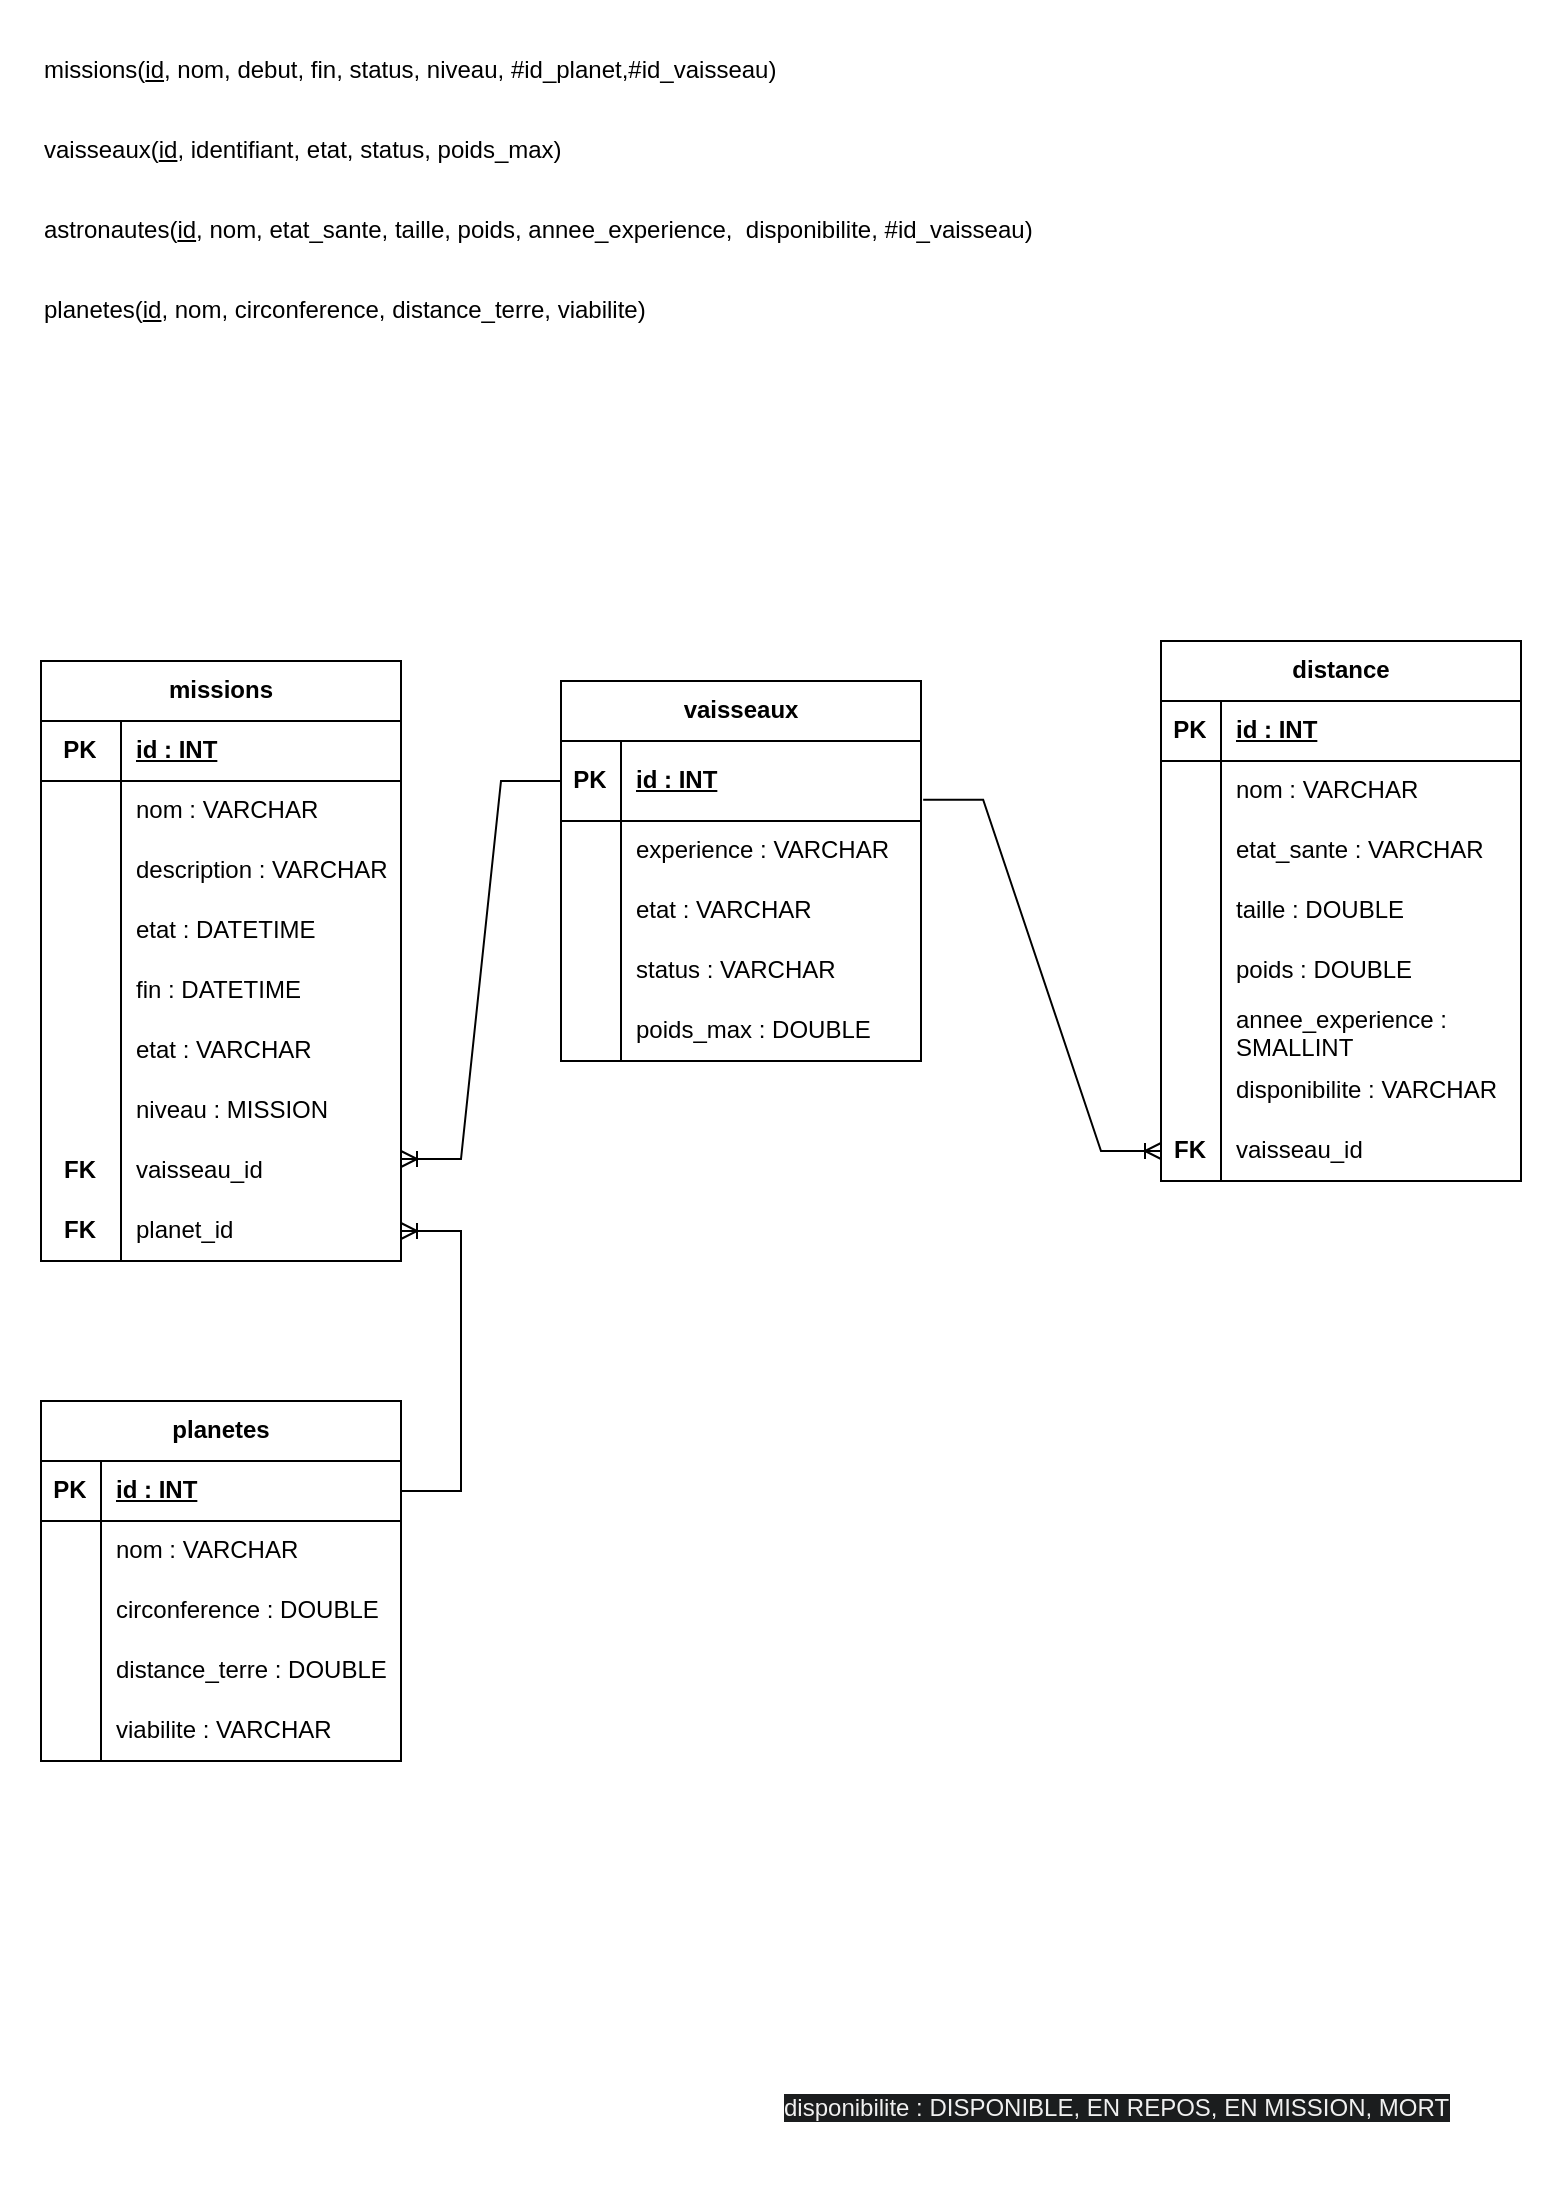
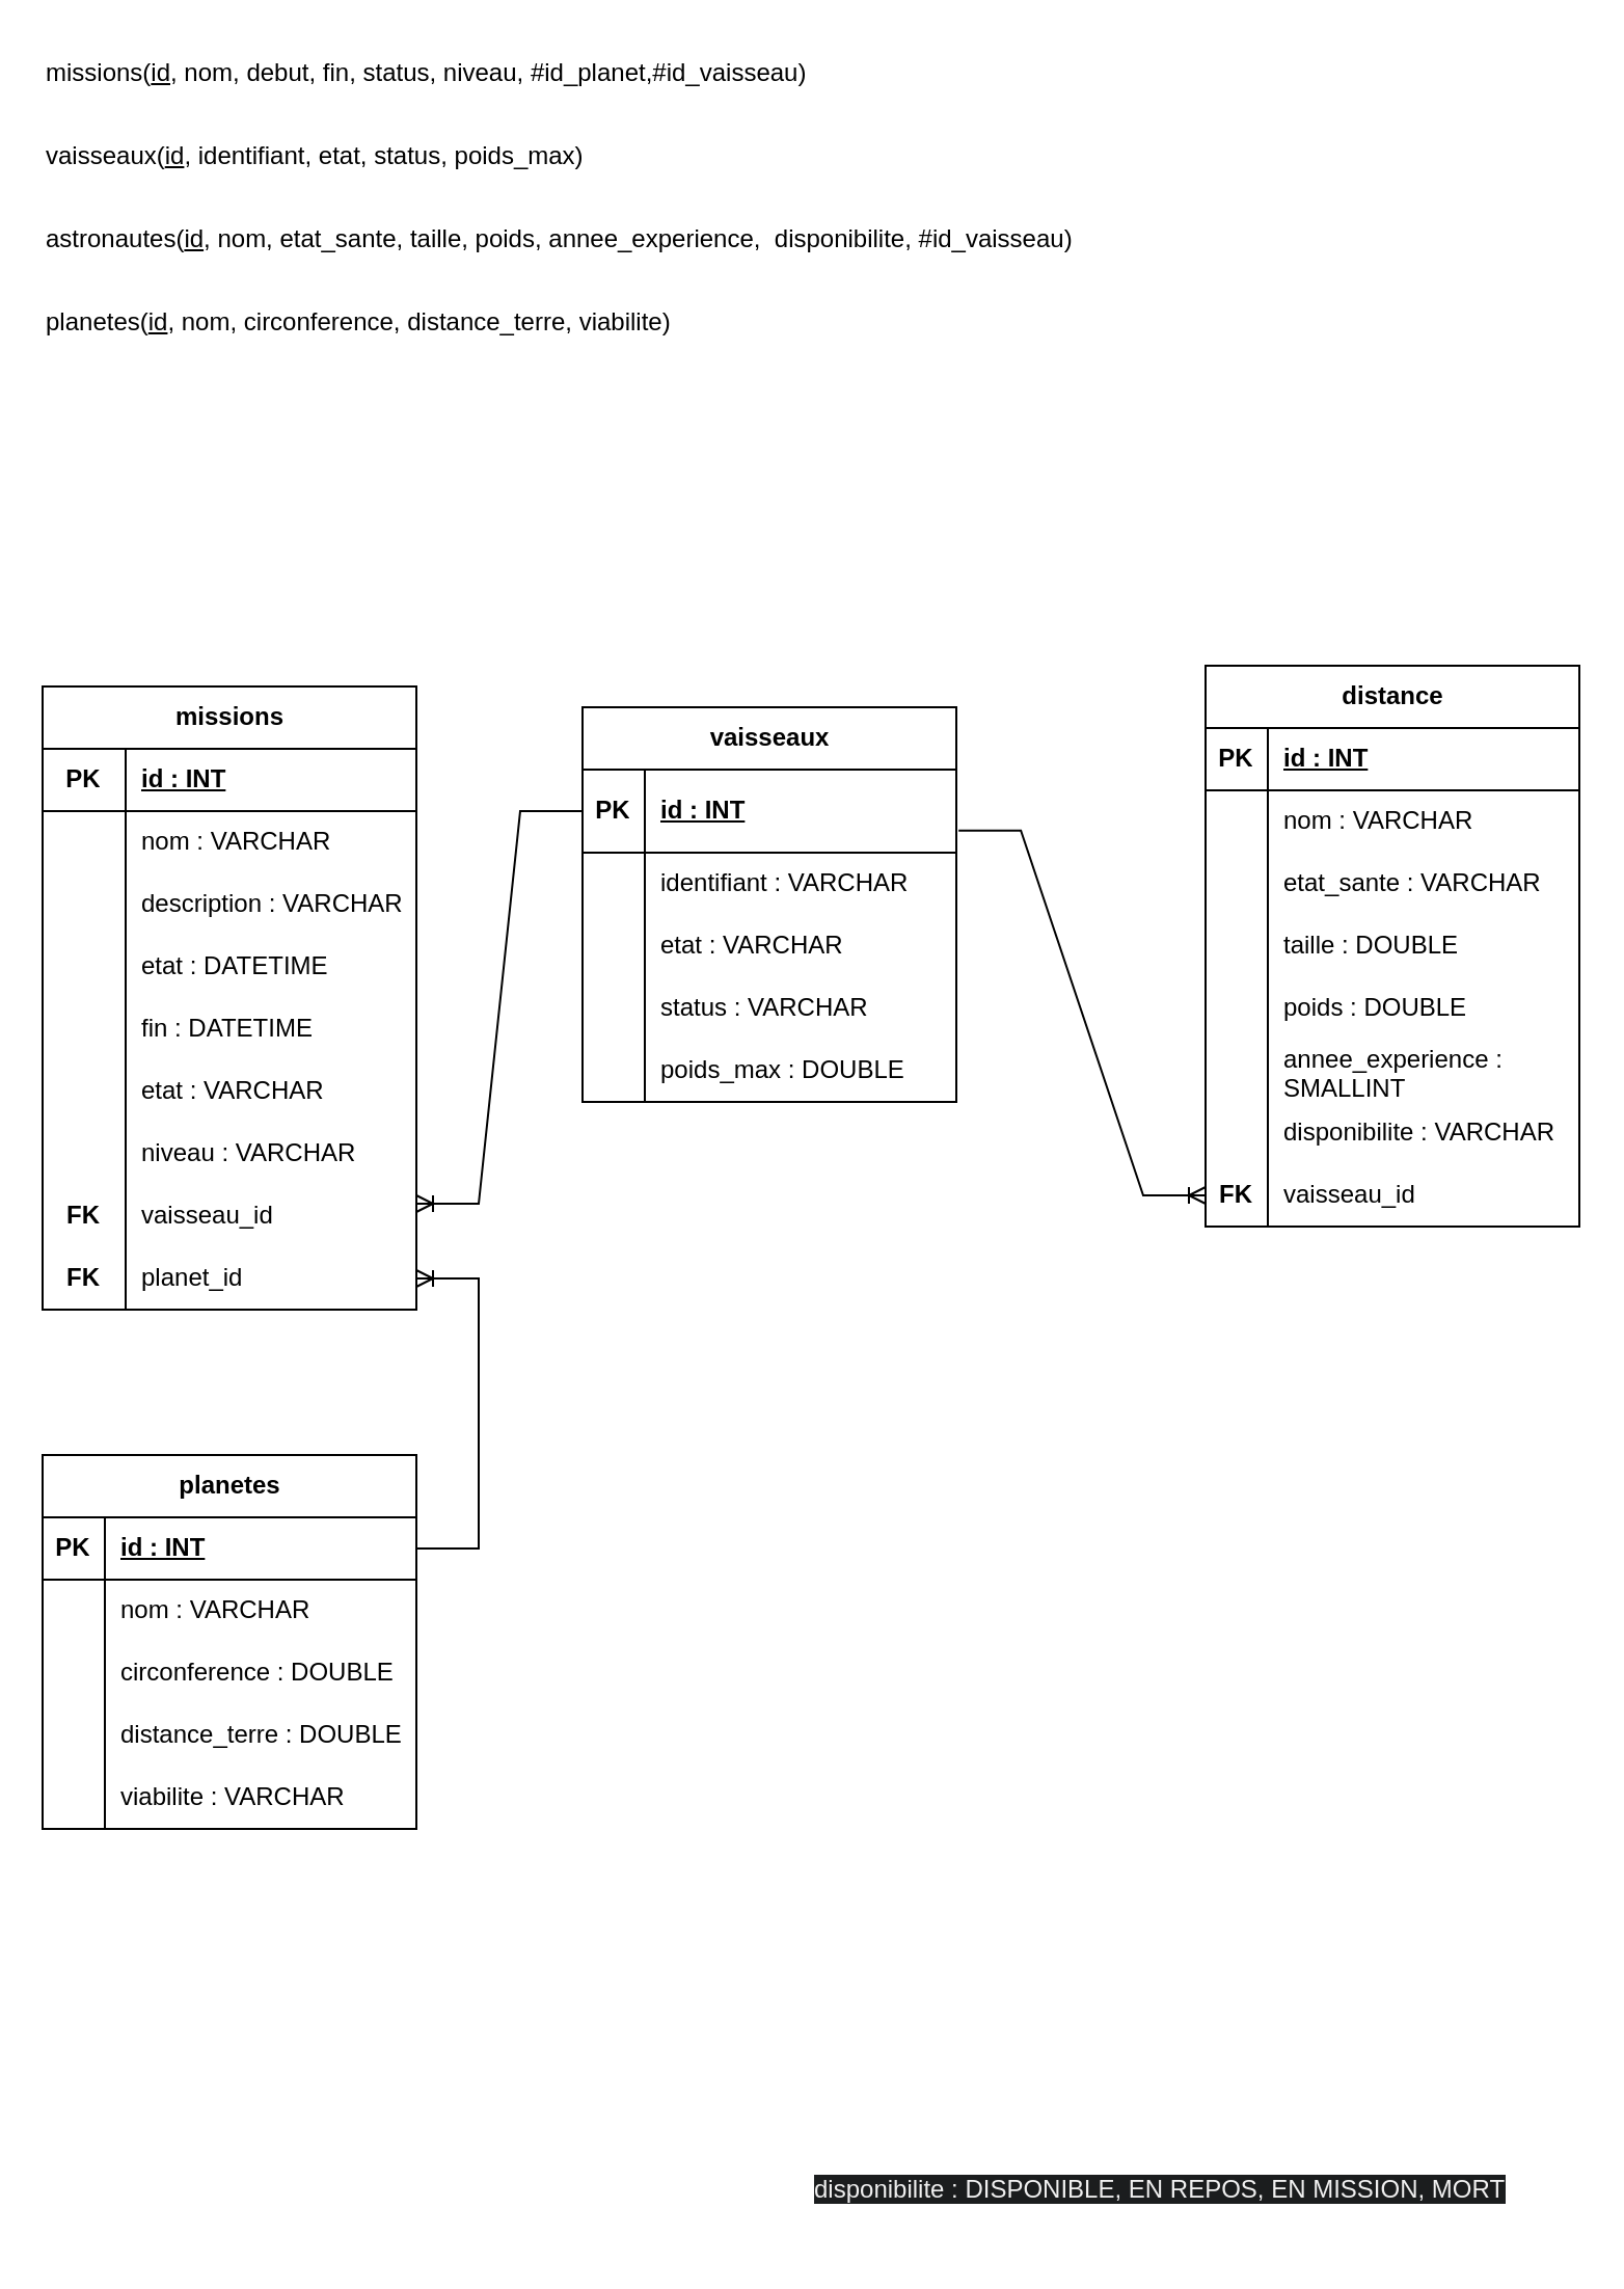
- <mxCell id="57" value="experience : VARCHAR" style="shape=partialRectangle;connectable=0;fillColor=none;top=0;left=0;bottom=0;right=0;align=left;spacingLeft=6;overflow=hidden;whiteSpace=wrap;html=1;" parent="55" vertex="1"><mxGeometry x="30" width="150" height="30" as="geometry"><mxRectangle width="150" height="30" as="alternateBounds" /></mxGeometry></mxCell>
+ <mxCell id="57" value="identifiant : VARCHAR" style="shape=partialRectangle;connectable=0;fillColor=none;top=0;left=0;bottom=0;right=0;align=left;spacingLeft=6;overflow=hidden;whiteSpace=wrap;html=1;" parent="55" vertex="1"><mxGeometry x="30" width="150" height="30" as="geometry"><mxRectangle width="150" height="30" as="alternateBounds" /></mxGeometry></mxCell>
- <mxCell id="27" value="niveau : MISSION" style="shape=partialRectangle;connectable=0;fillColor=none;top=0;left=0;bottom=0;right=0;align=left;spacingLeft=6;overflow=hidden;whiteSpace=wrap;html=1;" parent="25" vertex="1"><mxGeometry x="40" width="140" height="30" as="geometry"><mxRectangle width="140" height="30" as="alternateBounds" /></mxGeometry></mxCell>
+ <mxCell id="27" value="niveau : VARCHAR" style="shape=partialRectangle;connectable=0;fillColor=none;top=0;left=0;bottom=0;right=0;align=left;spacingLeft=6;overflow=hidden;whiteSpace=wrap;html=1;" parent="25" vertex="1"><mxGeometry x="40" width="140" height="30" as="geometry"><mxRectangle width="140" height="30" as="alternateBounds" /></mxGeometry></mxCell>
